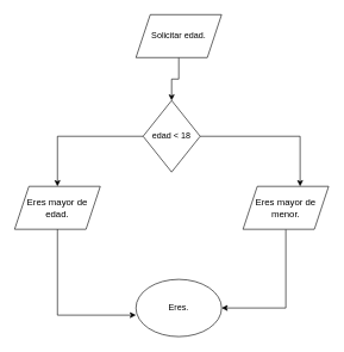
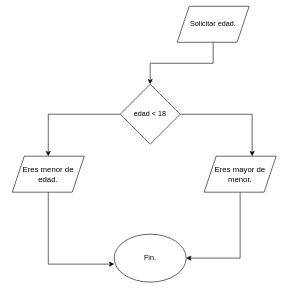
- <mxCell id="3" value="Solicitar edad." style="shape=parallelogram;perimeter=parallelogramPerimeter;whiteSpace=wrap;html=1;fixedSize=1;" vertex="1" parent="1"><mxGeometry x="190" y="20" width="120" height="60" as="geometry" /></mxCell>
+ <mxCell id="3" value="Solicitar edad." style="shape=parallelogram;perimeter=parallelogramPerimeter;whiteSpace=wrap;html=1;fixedSize=1;" vertex="1" parent="1"><mxGeometry x="295" y="10" width="120" height="60" as="geometry" /></mxCell>
- <mxCell id="5" value="edad &amp;lt; 18" style="rhombus;whiteSpace=wrap;html=1;" vertex="1" parent="1"><mxGeometry x="200" y="140" width="80" height="100" as="geometry" /></mxCell>
+ <mxCell id="5" value="edad &amp;lt; 18" style="rhombus;whiteSpace=wrap;html=1;" vertex="1" parent="1"><mxGeometry x="200" y="140" width="100" height="100" as="geometry" /></mxCell>
- <mxCell id="6" value="&lt;font style=&quot;font-size: 13px;&quot;&gt;Eres mayor de edad.&lt;/font&gt;" style="shape=parallelogram;perimeter=parallelogramPerimeter;whiteSpace=wrap;html=1;fixedSize=1;" vertex="1" parent="1"><mxGeometry x="20" y="260" width="120" height="60" as="geometry" /></mxCell>
+ <mxCell id="6" value="&lt;font style=&quot;font-size: 13px;&quot;&gt;Eres menor de edad.&lt;/font&gt;" style="shape=parallelogram;perimeter=parallelogramPerimeter;whiteSpace=wrap;html=1;fixedSize=1;" vertex="1" parent="1"><mxGeometry x="20" y="260" width="120" height="60" as="geometry" /></mxCell>
- <mxCell id="10" value="Eres." style="ellipse;whiteSpace=wrap;html=1;" vertex="1" parent="1"><mxGeometry x="190" y="390" width="120" height="80" as="geometry" /></mxCell>
+ <mxCell id="10" value="Fin." style="ellipse;whiteSpace=wrap;html=1;" vertex="1" parent="1"><mxGeometry x="190" y="390" width="120" height="80" as="geometry" /></mxCell>
